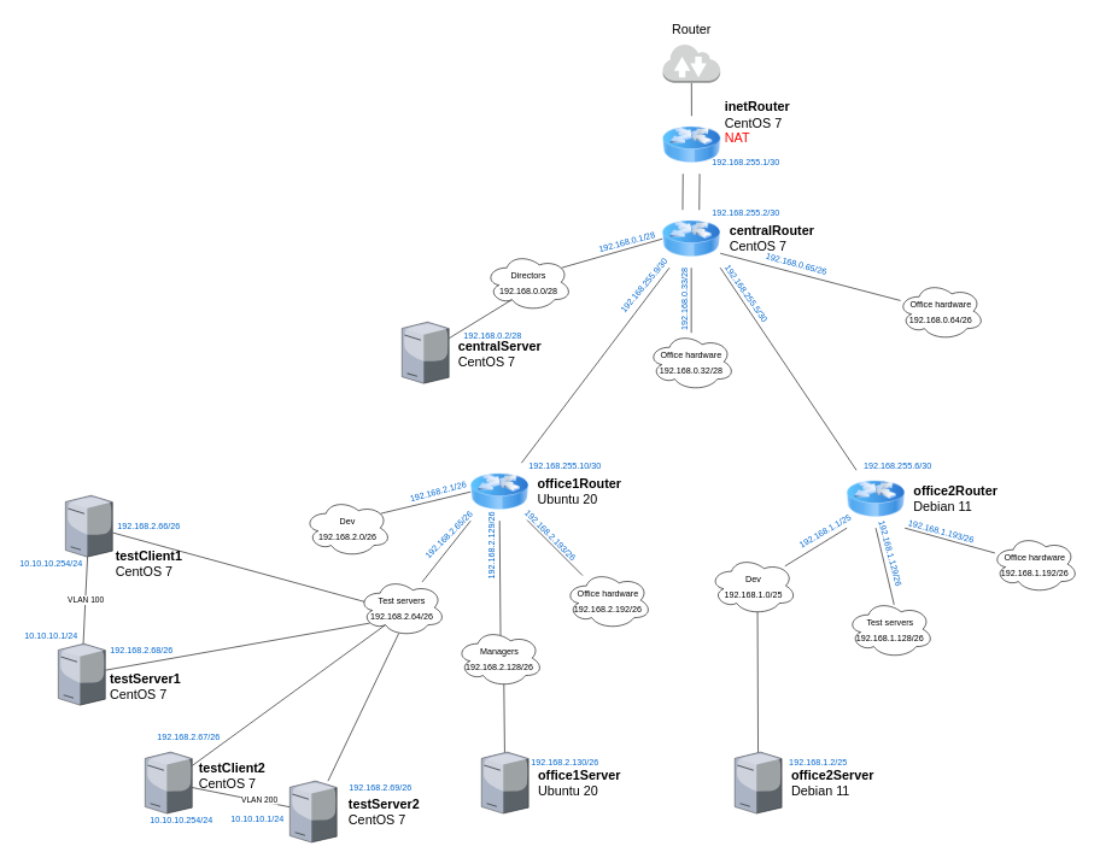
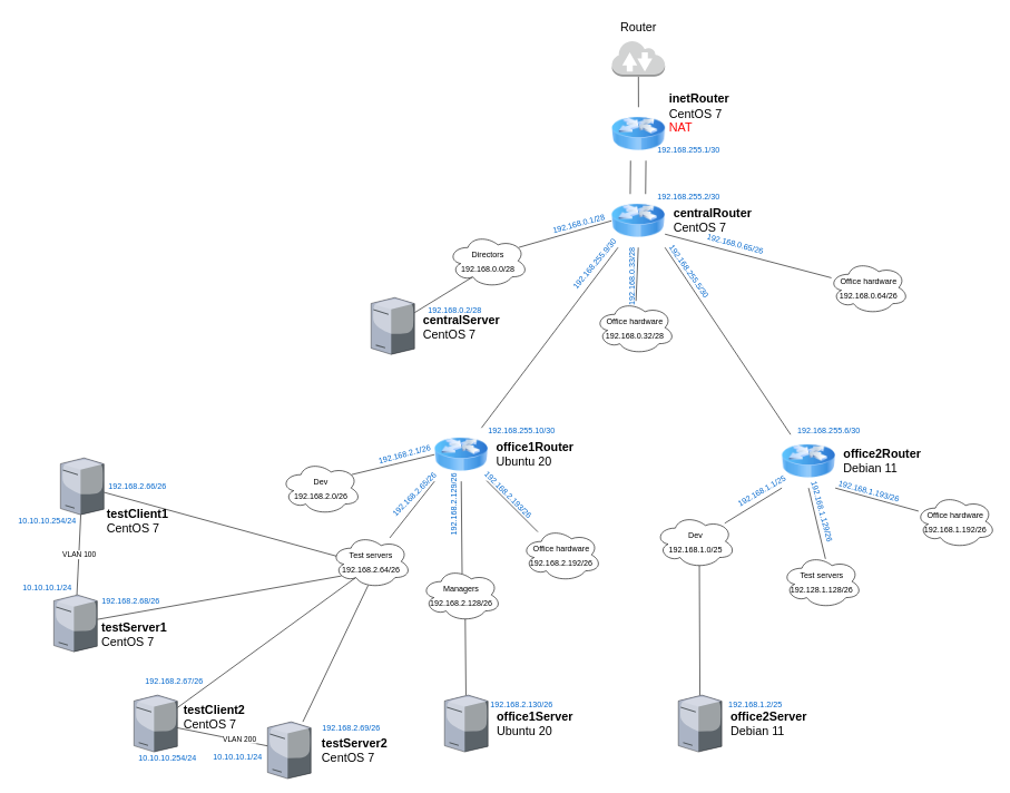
- <mxCell id="29" value="&lt;font color=&quot;#000000&quot; style=&quot;font-size: 12px;&quot;&gt;Office hardware&lt;br&gt;192.168.0.32/28&lt;/font&gt;" style="ellipse;shape=cloud;whiteSpace=wrap;html=1;fontSize=18;fontColor=#FF0000;" parent="1" vertex="1"><mxGeometry x="895" y="460" width="120" height="80" as="geometry" /></mxCell>
+ <mxCell id="29" value="&lt;font color=&quot;#000000&quot; style=&quot;font-size: 12px;&quot;&gt;Office hardware&lt;br&gt;192.168.0.32/28&lt;/font&gt;" style="ellipse;shape=cloud;whiteSpace=wrap;html=1;fontSize=18;fontColor=#FF0000;" parent="1" vertex="1"><mxGeometry x="890" y="450" width="120" height="80" as="geometry" /></mxCell>
- <mxCell id="46" value="&lt;font color=&quot;#000000&quot; style=&quot;font-size: 12px;&quot;&gt;Test servers&lt;br&gt;192.168.1.128/26&lt;/font&gt;" style="ellipse;shape=cloud;whiteSpace=wrap;html=1;fontSize=18;fontColor=#FF0000;" parent="1" vertex="1"><mxGeometry x="1170" y="830" width="120" height="80" as="geometry" /></mxCell>
+ <mxCell id="46" value="&lt;font color=&quot;#000000&quot; style=&quot;font-size: 12px;&quot;&gt;Test servers&lt;br&gt;192.128.1.128/26&lt;/font&gt;" style="ellipse;shape=cloud;whiteSpace=wrap;html=1;fontSize=18;fontColor=#FF0000;" parent="1" vertex="1"><mxGeometry x="1170" y="830" width="120" height="80" as="geometry" /></mxCell>
- <mxCell id="40" value="&lt;font color=&quot;#000000&quot; style=&quot;font-size: 12px;&quot;&gt;Managers&lt;br&gt;192.168.2.128/26&lt;/font&gt;" style="ellipse;shape=cloud;whiteSpace=wrap;html=1;fontSize=18;fontColor=#FF0000;" parent="1" vertex="1"><mxGeometry x="630" y="870" width="120" height="80" as="geometry" /></mxCell>
+ <mxCell id="40" value="&lt;font color=&quot;#000000&quot; style=&quot;font-size: 12px;&quot;&gt;Managers&lt;br&gt;192.168.2.128/26&lt;/font&gt;" style="ellipse;shape=cloud;whiteSpace=wrap;html=1;fontSize=18;fontColor=#FF0000;" parent="1" vertex="1"><mxGeometry x="630" y="850" width="120" height="80" as="geometry" /></mxCell>
